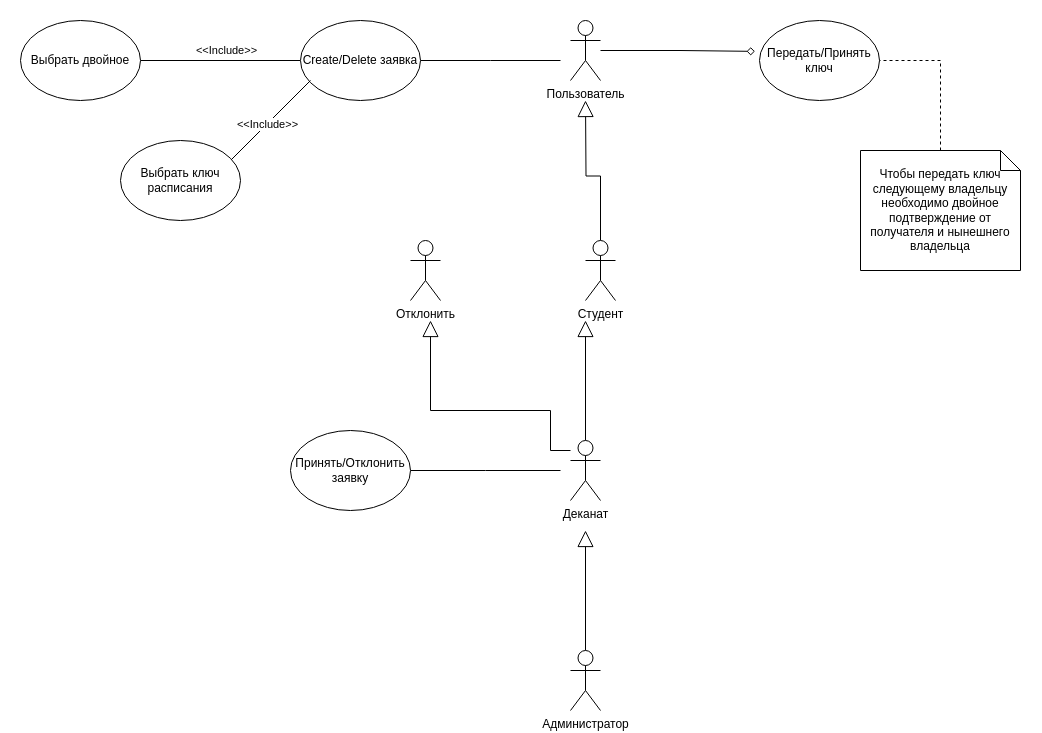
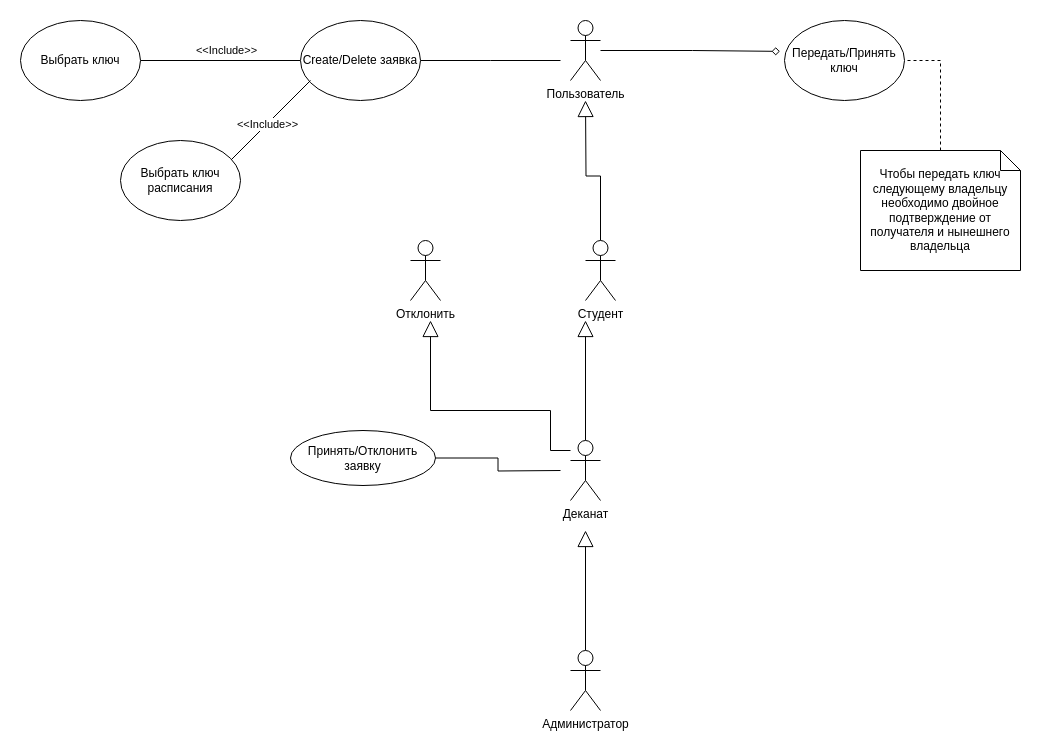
- <mxCell id="18" value="Выбрать двойное" style="ellipse;whiteSpace=wrap;html=1;" vertex="1" parent="1"><mxGeometry x="20" y="20" width="120" height="80" as="geometry" /></mxCell>
+ <mxCell id="18" value="Выбрать ключ" style="ellipse;whiteSpace=wrap;html=1;" vertex="1" parent="1"><mxGeometry x="20" y="20" width="120" height="80" as="geometry" /></mxCell>
- <mxCell id="21" value="Передать/Принять ключ" style="ellipse;whiteSpace=wrap;html=1;" vertex="1" parent="1"><mxGeometry x="759" y="20" width="120" height="80" as="geometry" /></mxCell>
+ <mxCell id="21" value="Передать/Принять ключ" style="ellipse;whiteSpace=wrap;html=1;" vertex="1" parent="1"><mxGeometry x="784" y="20" width="120" height="80" as="geometry" /></mxCell>
- <mxCell id="15" value="Принять/Отклонить&lt;br&gt;заявку" style="ellipse;whiteSpace=wrap;html=1;" vertex="1" parent="1"><mxGeometry x="290" y="430" width="120" height="80" as="geometry" /></mxCell>
+ <mxCell id="15" value="Принять/Отклонить&lt;br&gt;заявку" style="ellipse;whiteSpace=wrap;html=1;" vertex="1" parent="1"><mxGeometry x="290" y="430" width="145" height="55" as="geometry" /></mxCell>
